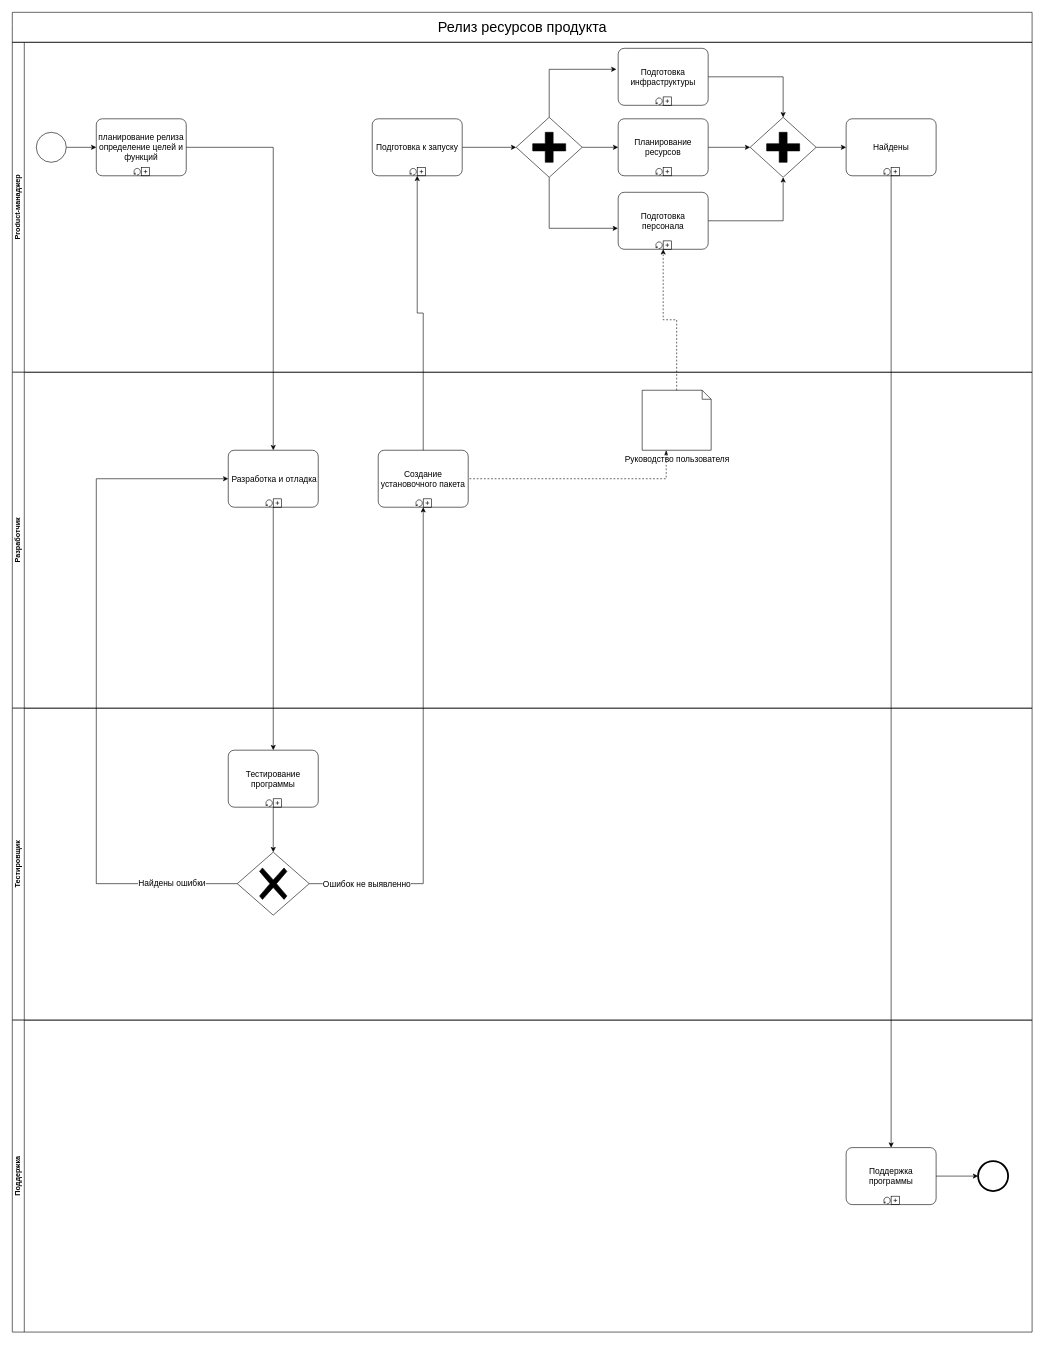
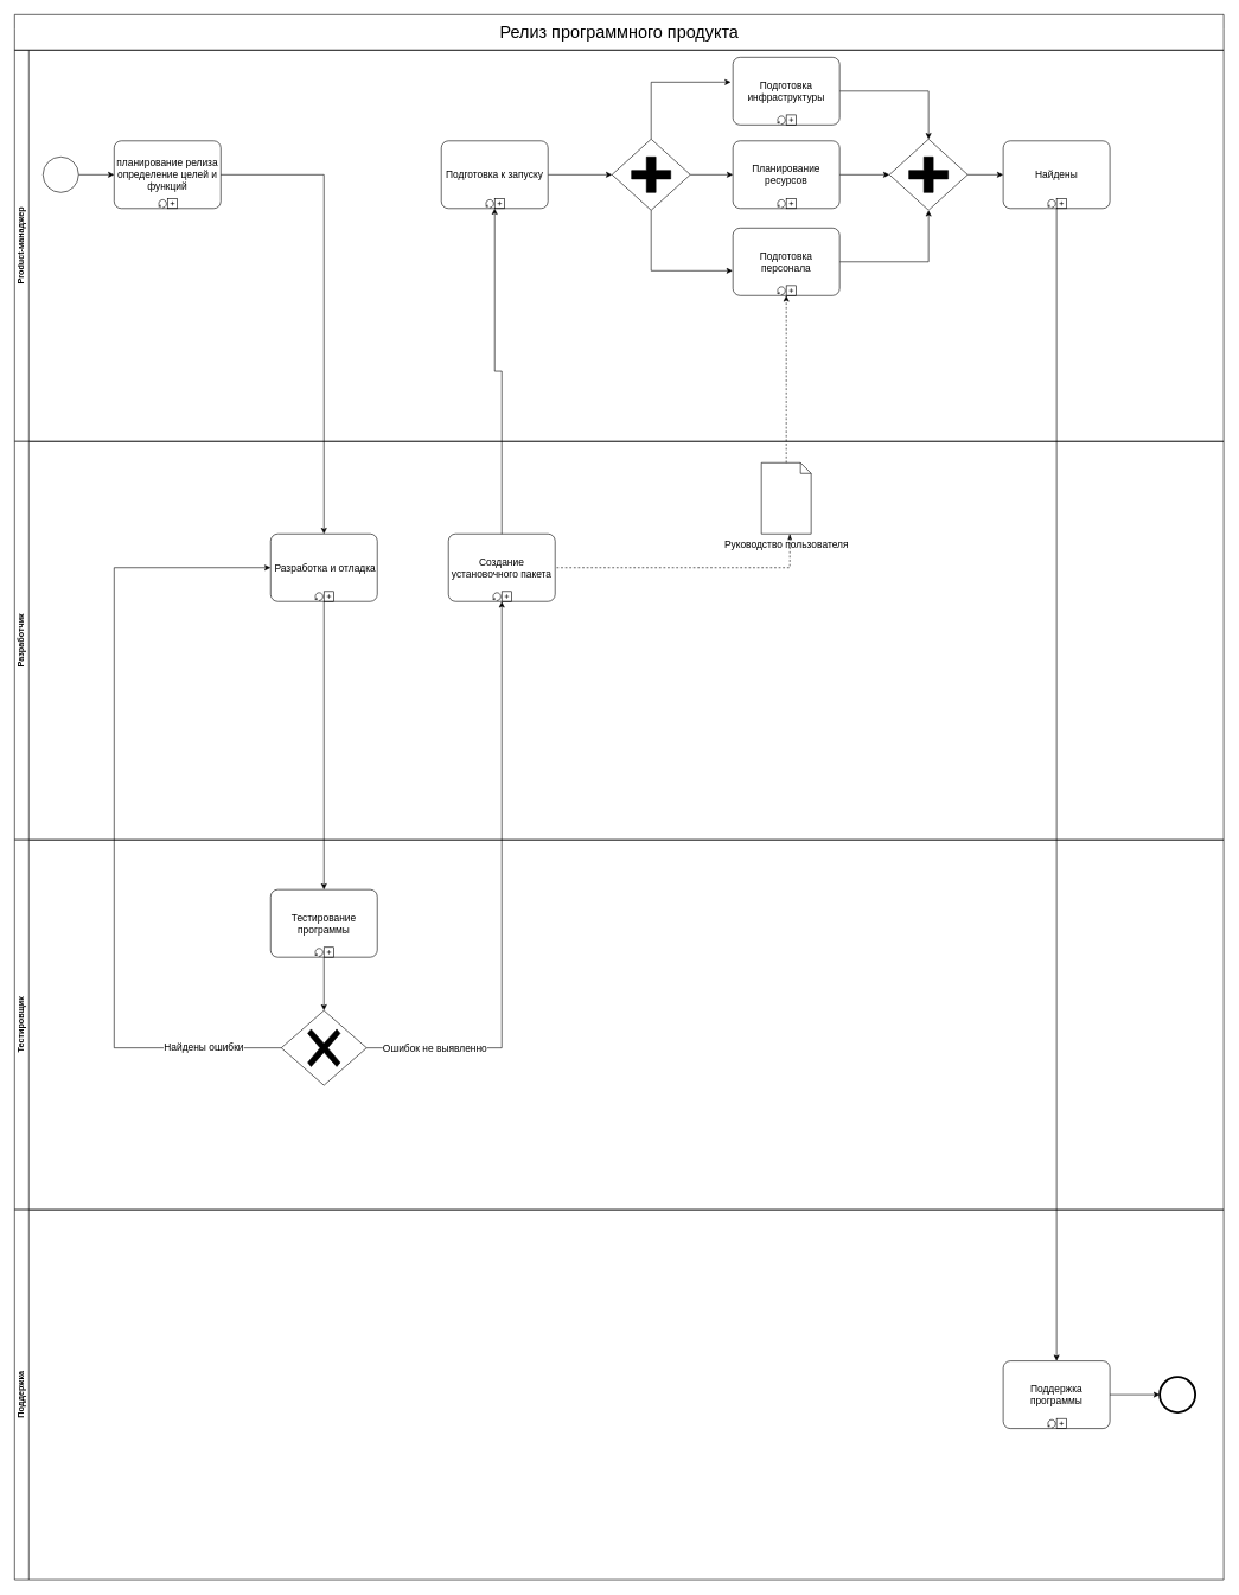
- <mxCell id="35" value="&lt;span style=&quot;font-size: 24px;&quot;&gt;Релиз ресурсов продукта&lt;/span&gt;" style="text;html=1;align=center;verticalAlign=middle;resizable=0;points=[];autosize=1;strokeColor=none;fillColor=none;" parent="34" vertex="1"><mxGeometry x="670" y="5" width="360" height="40" as="geometry" /></mxCell>
+ <mxCell id="35" value="&lt;span style=&quot;font-size: 24px;&quot;&gt;Релиз программного продукта&lt;/span&gt;" style="text;html=1;align=center;verticalAlign=middle;resizable=0;points=[];autosize=1;strokeColor=none;fillColor=none;" parent="34" vertex="1"><mxGeometry x="670" y="5" width="360" height="40" as="geometry" /></mxCell>
- <mxCell id="24" value="&lt;font style=&quot;font-size: 14px;&quot;&gt;Руководство пользователя&lt;/font&gt;" style="shape=mxgraph.bpmn.data;labelPosition=center;verticalLabelPosition=bottom;align=center;verticalAlign=top;size=15;html=1;" vertex="1" parent="21"><mxGeometry x="1050" y="30" width="115" height="100" as="geometry" /></mxCell>
+ <mxCell id="24" value="&lt;font style=&quot;font-size: 14px;&quot;&gt;Руководство пользователя&lt;/font&gt;" style="shape=mxgraph.bpmn.data;labelPosition=center;verticalLabelPosition=bottom;align=center;verticalAlign=top;size=15;html=1;" vertex="1" parent="21"><mxGeometry x="1050" y="30" width="70" height="100" as="geometry" /></mxCell>
